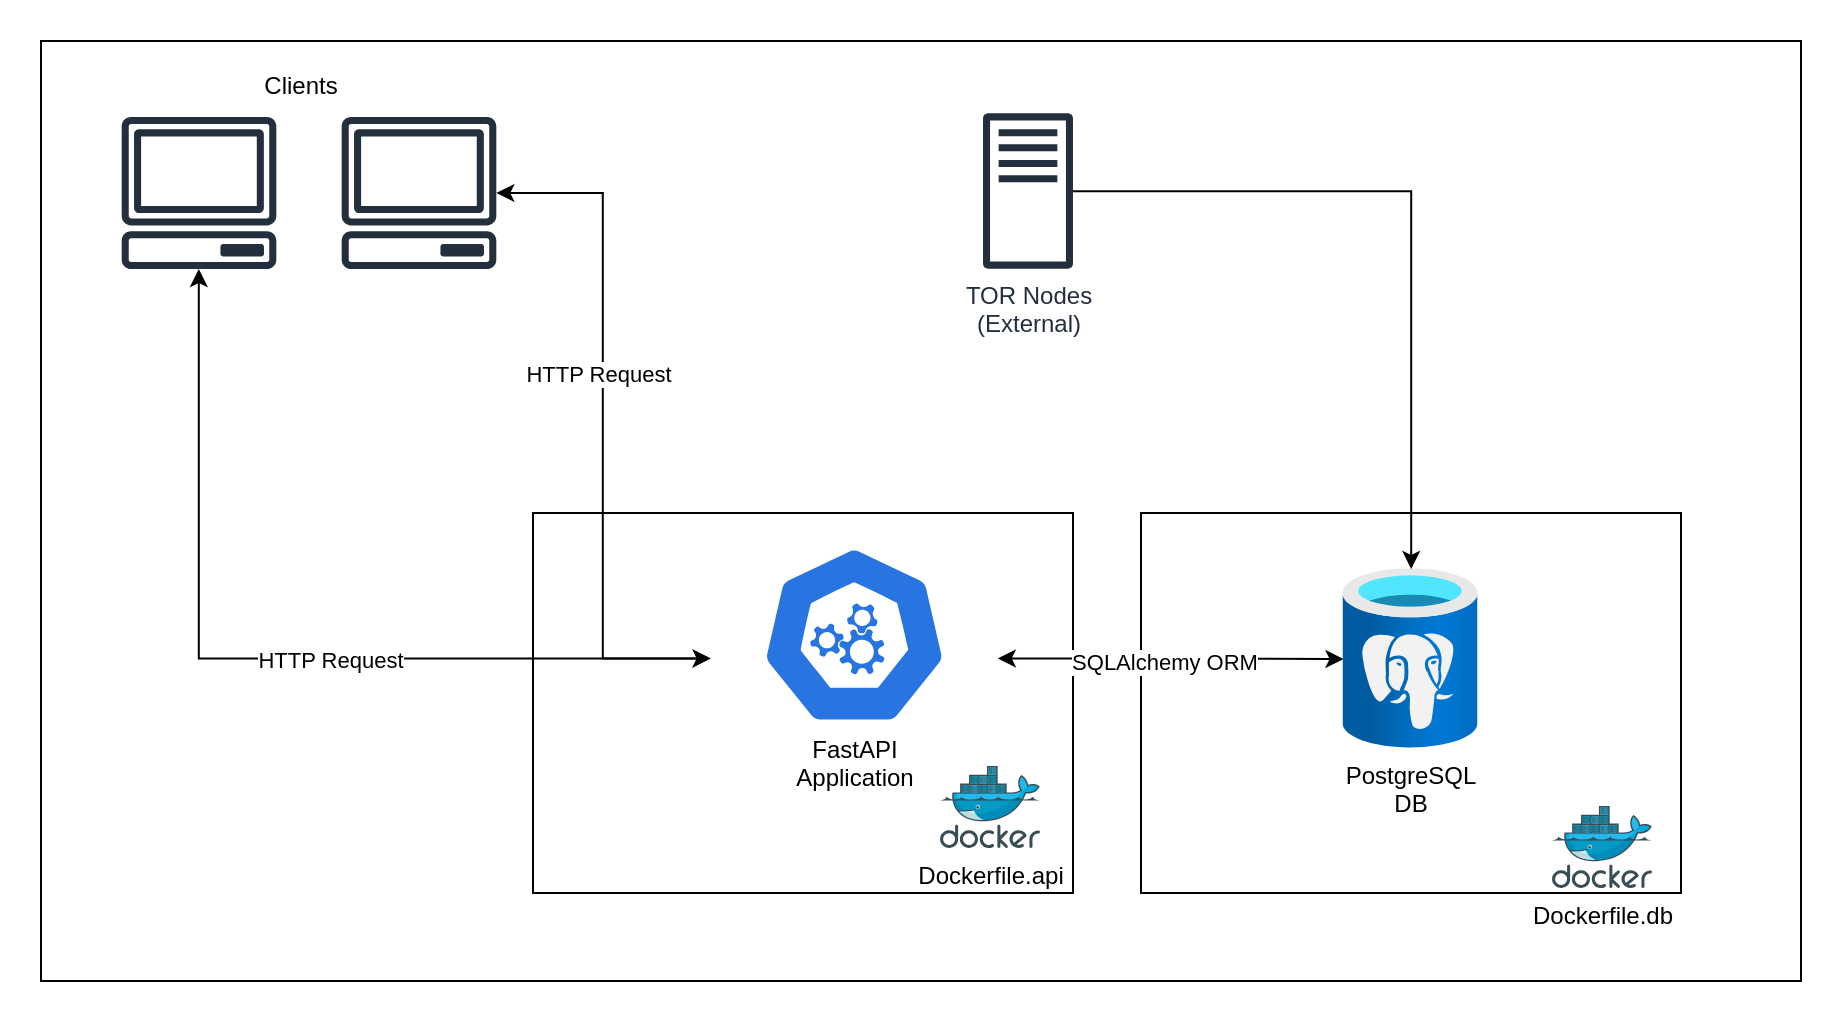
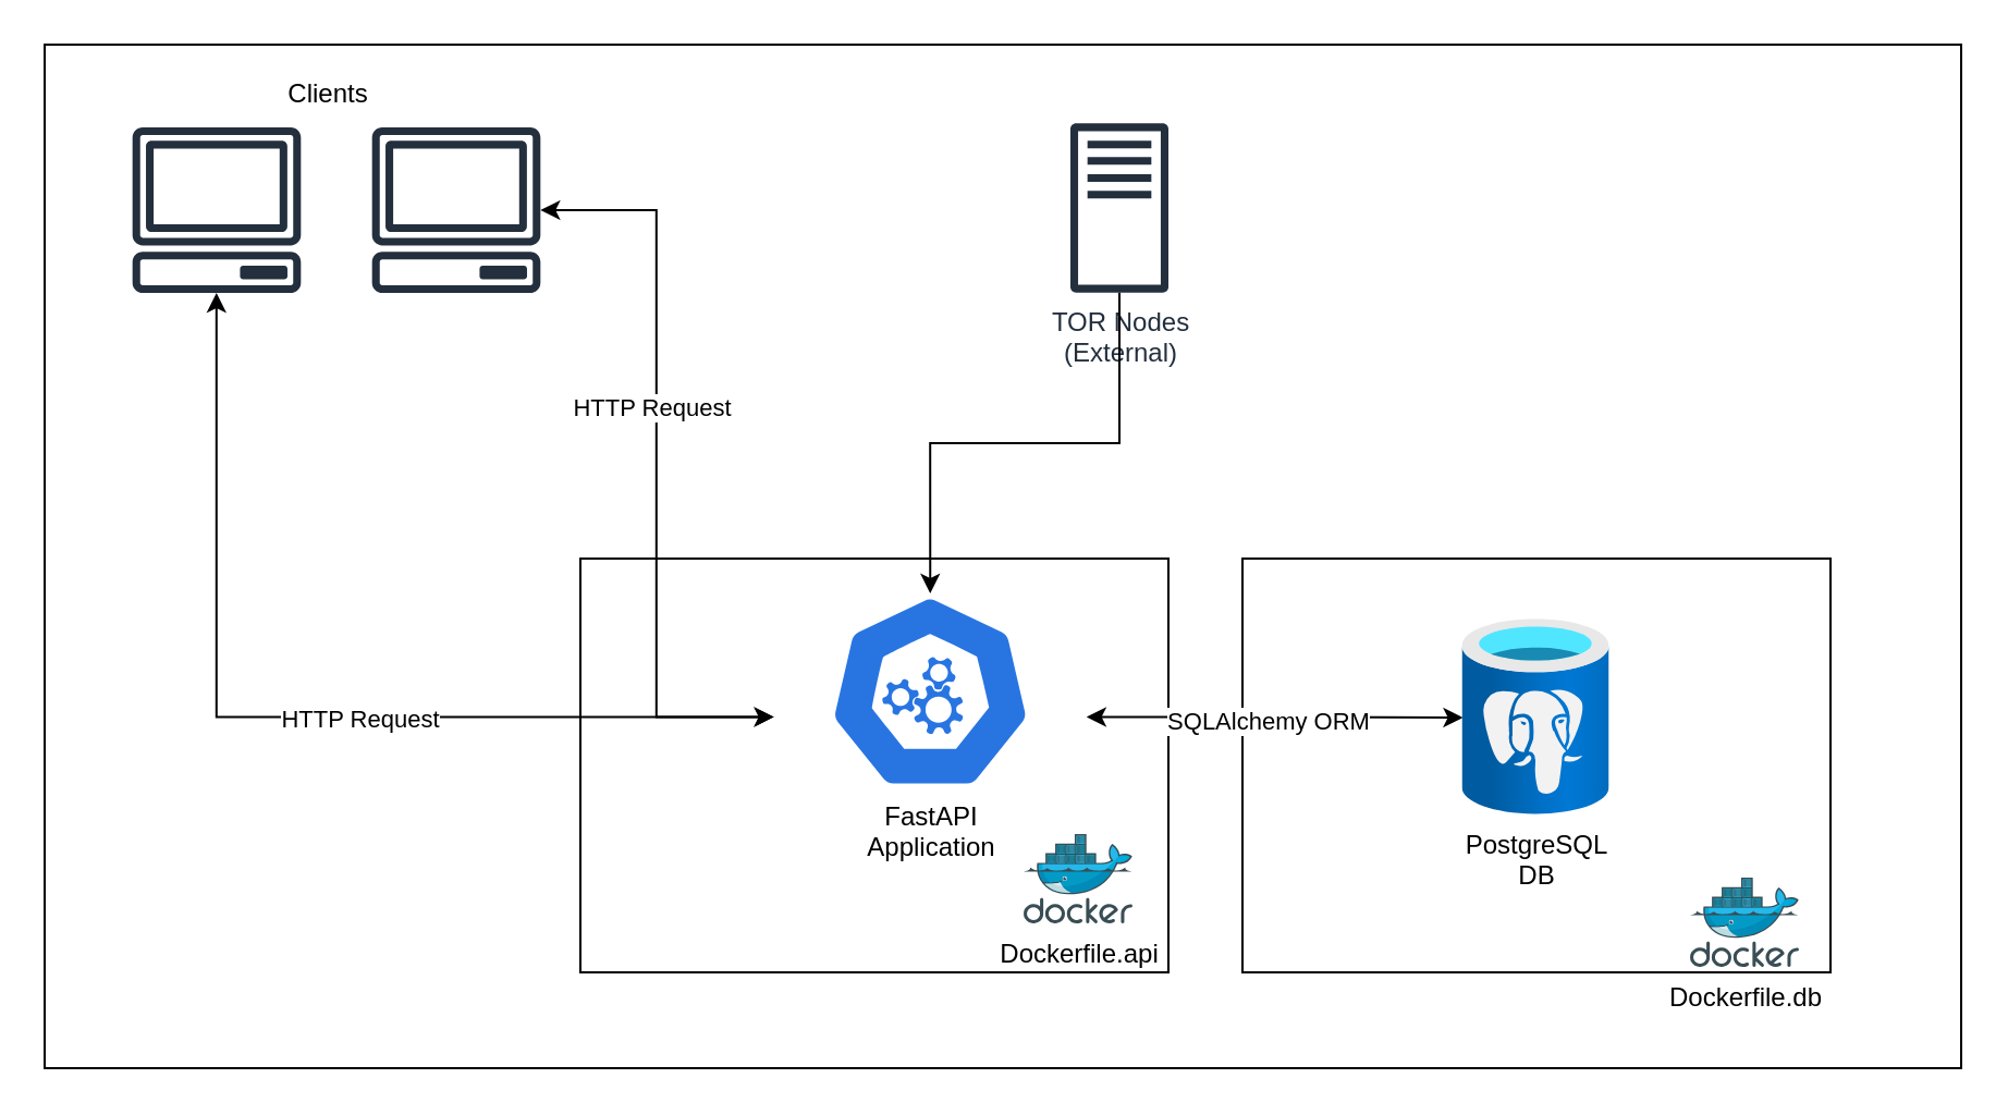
- <mxCell id="14" style="edgeStyle=orthogonalEdgeStyle;rounded=0;orthogonalLoop=1;jettySize=auto;html=1;" edge="1" parent="1" source="11" target="8"><mxGeometry relative="1" as="geometry" /></mxCell>
+ <mxCell id="14" style="edgeStyle=orthogonalEdgeStyle;rounded=0;orthogonalLoop=1;jettySize=auto;html=1;entryX=0.5;entryY=0;entryDx=0;entryDy=0;entryPerimeter=0;" edge="1" parent="1" source="11" target="7"><mxGeometry relative="1" as="geometry" /></mxCell>
